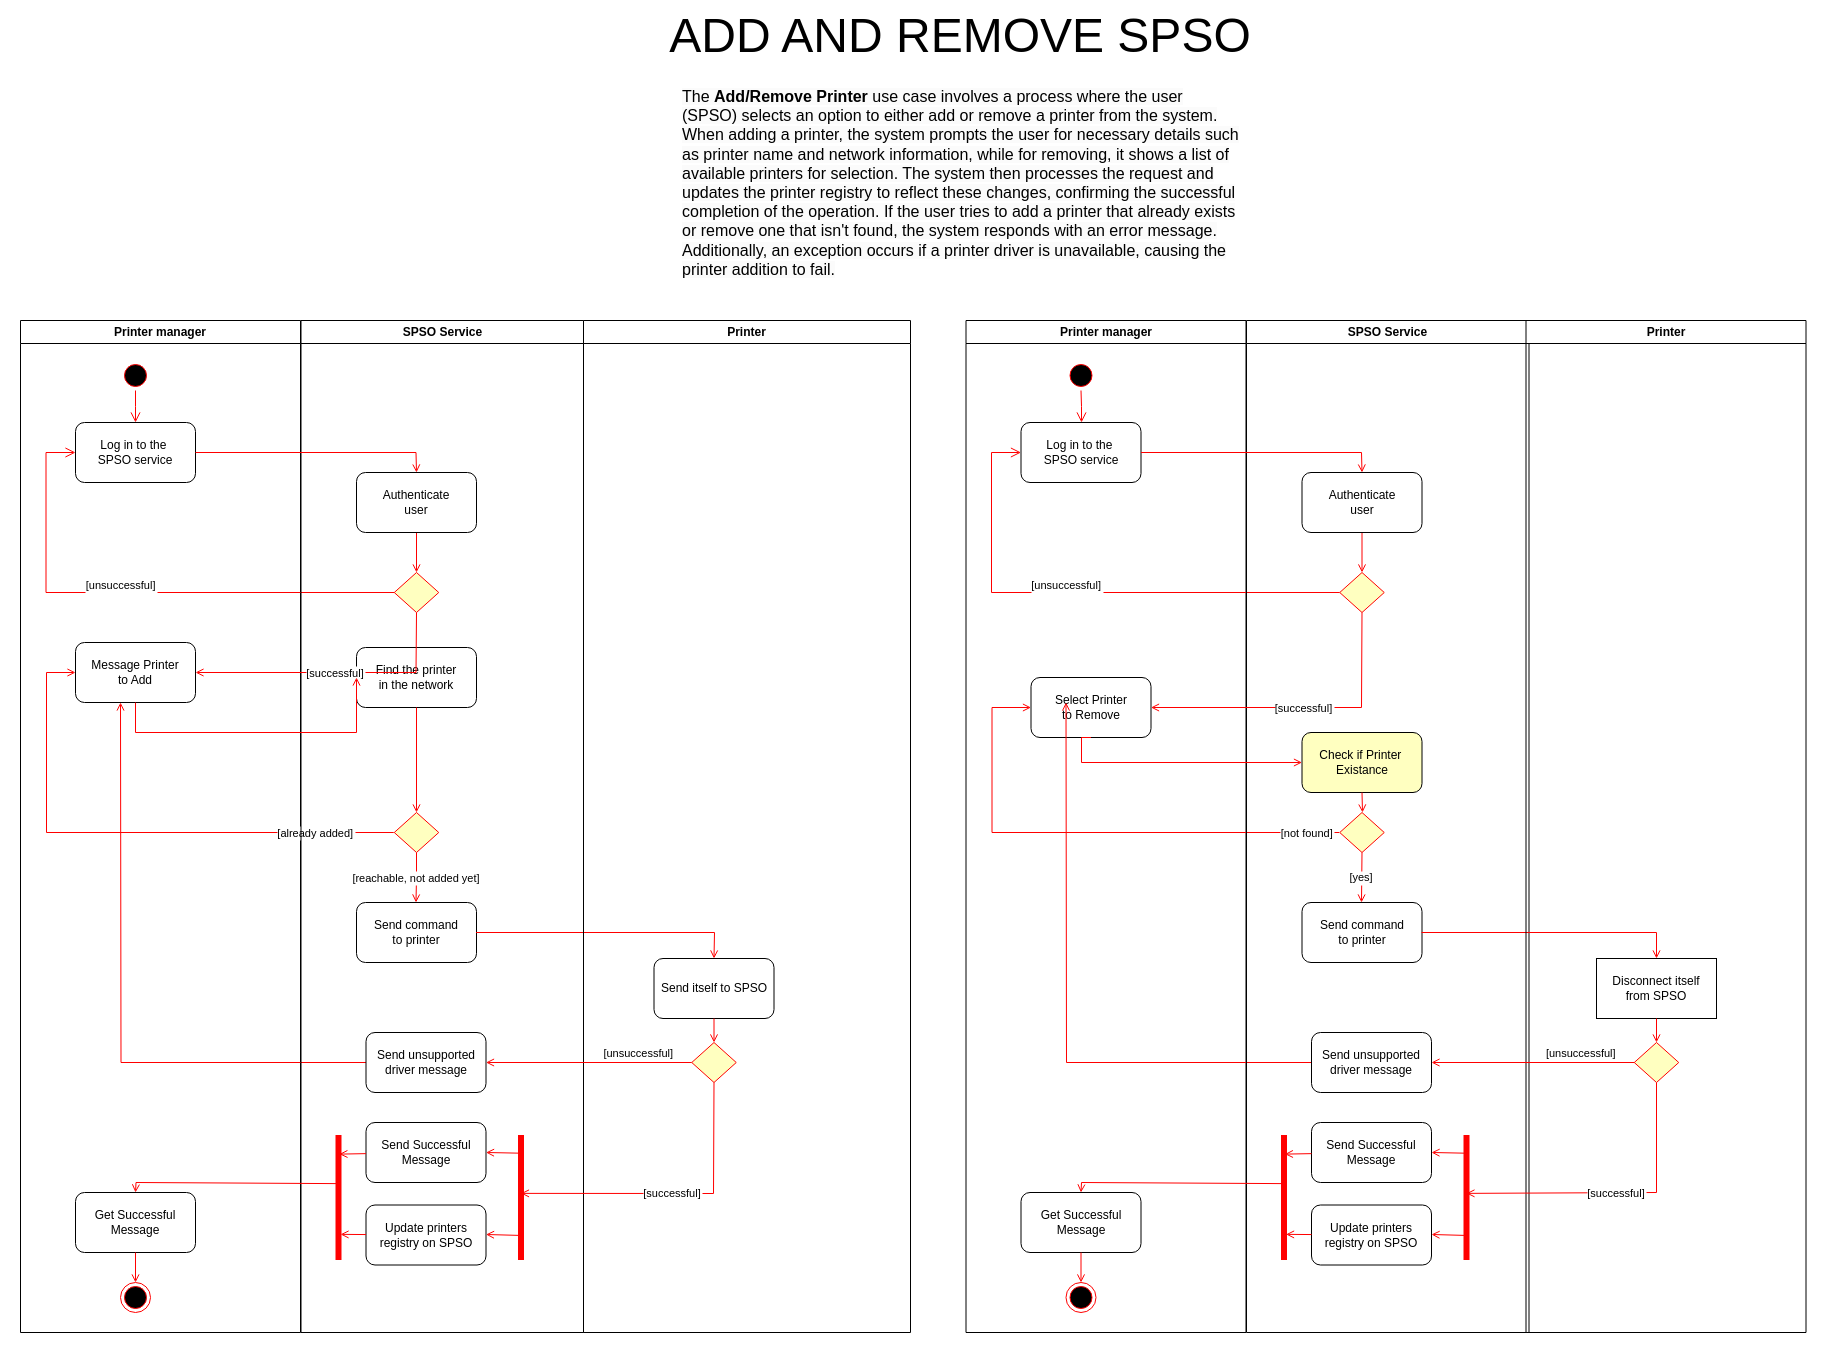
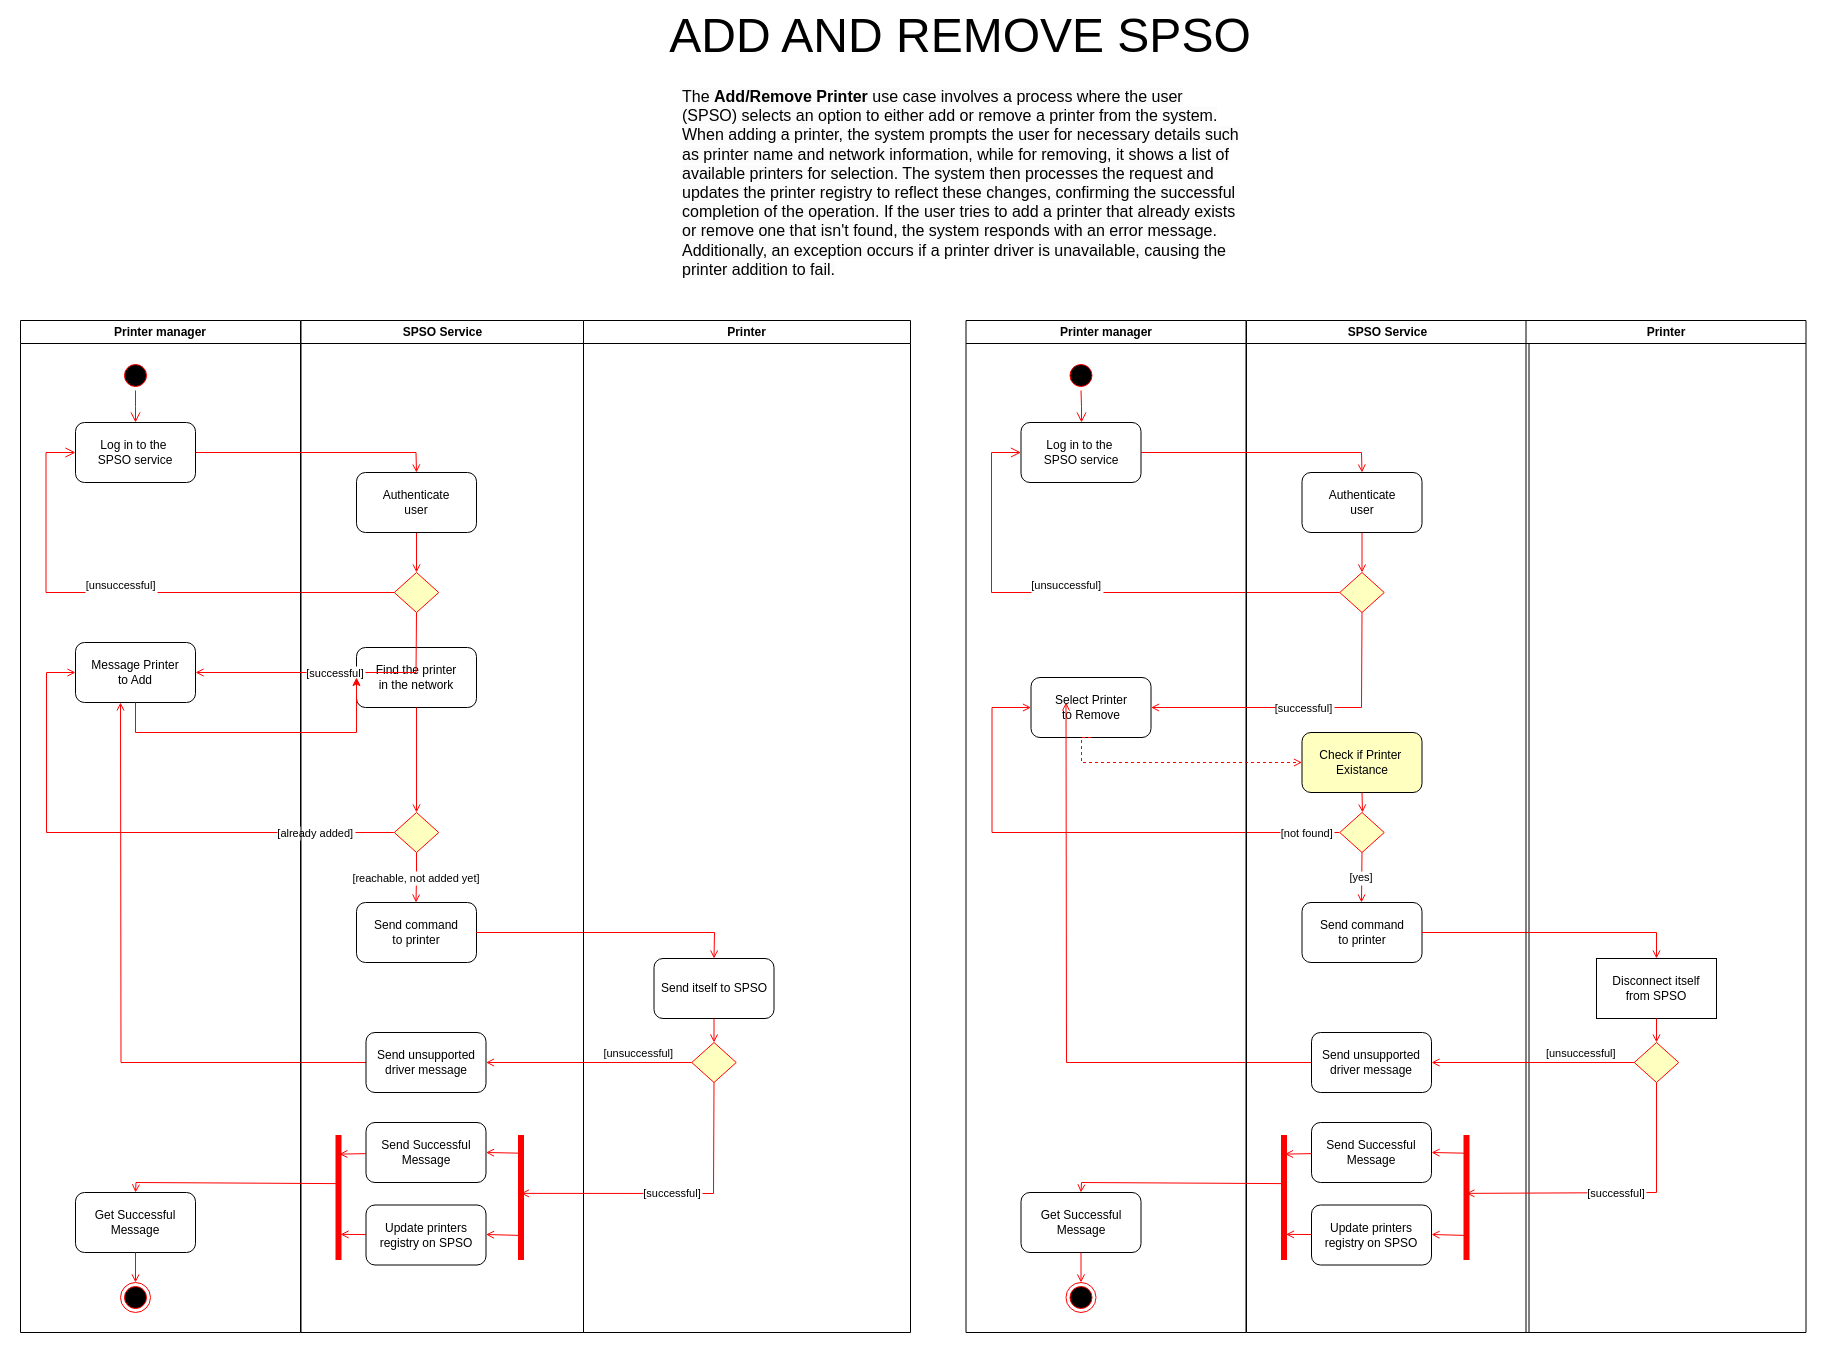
- <mxCell id="39" value="" style="edgeStyle=elbowEdgeStyle;elbow=horizontal;strokeColor=#FF0000;endArrow=open;endFill=1;rounded=0;exitX=0.5;exitY=1;exitDx=0;exitDy=0;entryX=0;entryY=0.5;entryDx=0;entryDy=0;" edge="1" parent="1" source="6" target="19"><mxGeometry width="100" height="100" relative="1" as="geometry"><mxPoint x="505.5" y="705" as="sourcePoint" /><mxPoint x="525.5" y="772" as="targetPoint" /><Array as="points"><mxPoint x="135.5" y="732" /></Array></mxGeometry></mxCell>
+ <mxCell id="39" value="" style="edgeStyle=elbowEdgeStyle;elbow=horizontal;strokeColor=#FF0000;endArrow=classic;endFill=1;rounded=0;exitX=0.5;exitY=1;exitDx=0;exitDy=0;entryX=0;entryY=0.5;entryDx=0;entryDy=0;" edge="1" parent="1" source="6" target="19"><mxGeometry width="100" height="100" relative="1" as="geometry"><mxPoint x="505.5" y="705" as="sourcePoint" /><mxPoint x="525.5" y="772" as="targetPoint" /><Array as="points"><mxPoint x="135.5" y="732" /></Array></mxGeometry></mxCell>
- <mxCell id="81" value="" style="edgeStyle=elbowEdgeStyle;elbow=horizontal;strokeColor=#FF0000;endArrow=open;endFill=1;rounded=0;exitX=0.5;exitY=1;exitDx=0;exitDy=0;entryX=0;entryY=0.5;entryDx=0;entryDy=0;" edge="1" parent="1" source="48" target="61"><mxGeometry width="100" height="100" relative="1" as="geometry"><mxPoint x="1451" y="705" as="sourcePoint" /><mxPoint x="1471" y="772" as="targetPoint" /><Array as="points"><mxPoint x="1081" y="732" /></Array></mxGeometry></mxCell>
+ <mxCell id="81" value="" style="edgeStyle=elbowEdgeStyle;elbow=horizontal;strokeColor=#FF0000;endArrow=open;endFill=1;rounded=0;exitX=0.5;exitY=1;exitDx=0;exitDy=0;entryX=0;entryY=0.5;entryDx=0;entryDy=0;dashed=1;" edge="1" parent="1" source="48" target="61"><mxGeometry width="100" height="100" relative="1" as="geometry"><mxPoint x="1451" y="705" as="sourcePoint" /><mxPoint x="1471" y="772" as="targetPoint" /><Array as="points"><mxPoint x="1081" y="732" /></Array></mxGeometry></mxCell>
